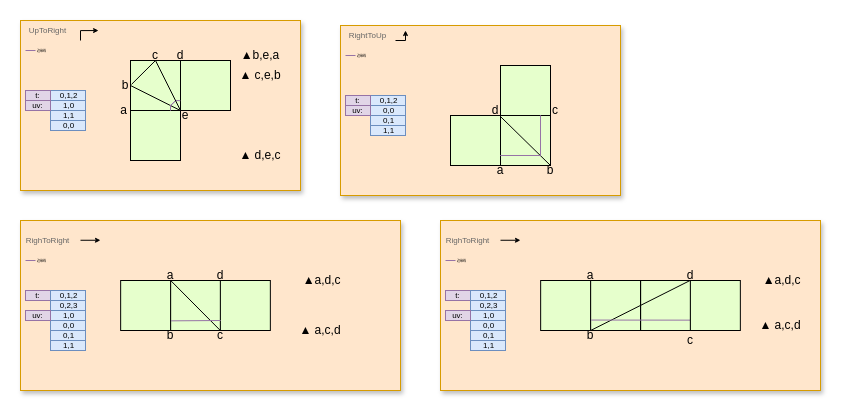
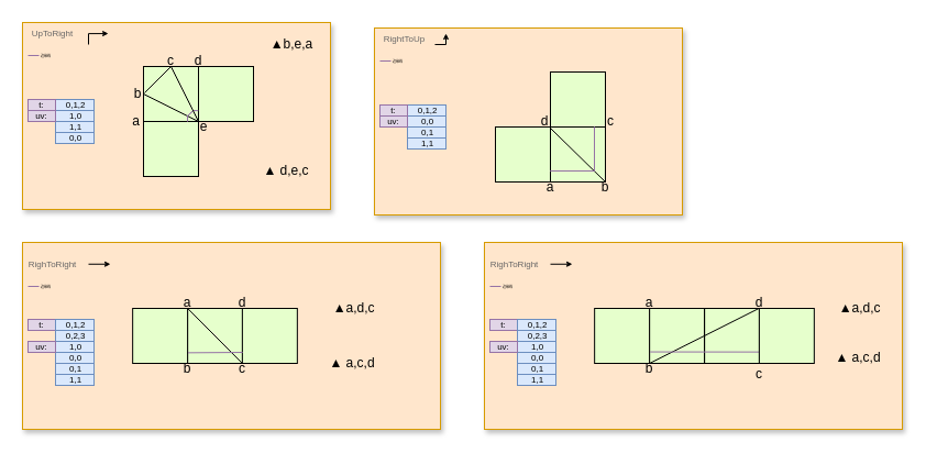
- <mxCell id="54" value="&lt;div&gt;&lt;span style=&quot;background-color: transparent; color: light-dark(rgb(0, 0, 0), rgb(255, 255, 255));&quot;&gt;▲b,e,a&lt;/span&gt;&lt;/div&gt;" style="text;strokeColor=none;align=center;fillColor=none;html=1;verticalAlign=middle;whiteSpace=wrap;rounded=0;" vertex="1" parent="1"><mxGeometry x="230" y="45" width="60" height="20" as="geometry" /></mxCell>
+ <mxCell id="54" value="&lt;div&gt;&lt;span style=&quot;background-color: transparent; color: light-dark(rgb(0, 0, 0), rgb(255, 255, 255));&quot;&gt;▲b,e,a&lt;/span&gt;&lt;/div&gt;" style="text;strokeColor=none;align=center;fillColor=none;html=1;verticalAlign=middle;whiteSpace=wrap;rounded=0;" vertex="1" parent="1"><mxGeometry x="235" y="30" width="60" height="20" as="geometry" /></mxCell>
- <mxCell id="55" value="▲ c,e,b" style="text;strokeColor=none;align=center;fillColor=none;html=1;verticalAlign=middle;whiteSpace=wrap;rounded=0;" vertex="1" parent="1"><mxGeometry x="230" y="65" width="60" height="20" as="geometry" /></mxCell>
